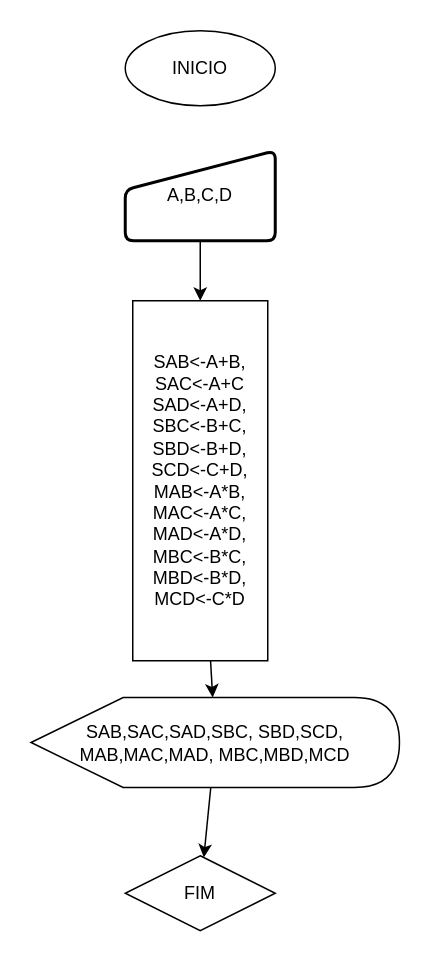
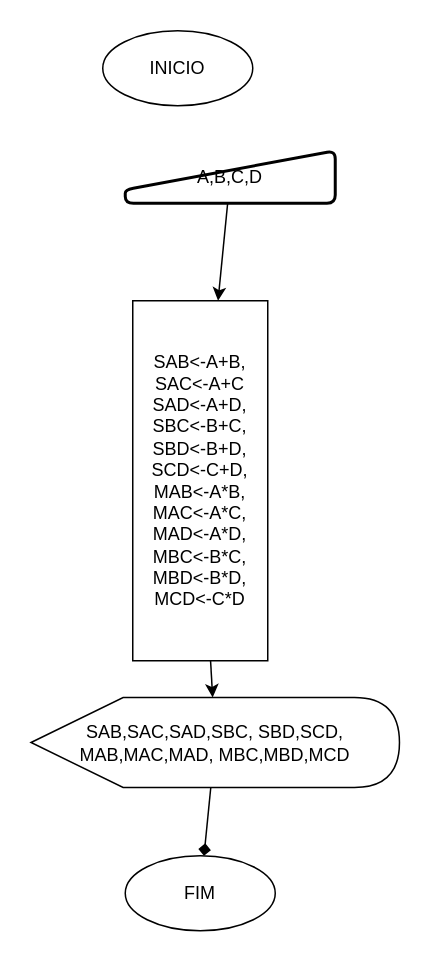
- <mxCell id="2" value="INICIO" style="ellipse;whiteSpace=wrap;html=1;" parent="1" vertex="1"><mxGeometry x="83" y="20" width="100" height="50" as="geometry" /></mxCell>
+ <mxCell id="2" value="INICIO" style="ellipse;whiteSpace=wrap;html=1;" parent="1" vertex="1"><mxGeometry x="68" y="20" width="100" height="50" as="geometry" /></mxCell>
- <mxCell id="9" value="A,B,C,D" style="html=1;strokeWidth=2;shape=manualInput;whiteSpace=wrap;rounded=1;size=26;arcSize=11;" vertex="1" parent="1"><mxGeometry x="83" y="100" width="100" height="60" as="geometry" /></mxCell>
+ <mxCell id="9" value="A,B,C,D" style="html=1;strokeWidth=2;shape=manualInput;whiteSpace=wrap;rounded=1;size=26;arcSize=11;" vertex="1" parent="1"><mxGeometry x="83" y="100" width="140" height="35" as="geometry" /></mxCell>
- <mxCell id="5" value="" style="rounded=0;orthogonalLoop=1;jettySize=auto;html=1;" edge="1" parent="1" source="6" target="7"><mxGeometry relative="1" as="geometry" /></mxCell>
+ <mxCell id="5" value="" style="rounded=0;orthogonalLoop=1;jettySize=auto;html=1;endArrow=diamond;" edge="1" parent="1" source="6" target="7"><mxGeometry relative="1" as="geometry" /></mxCell>
- <mxCell id="7" value="FIM" style="rhombus;whiteSpace=wrap;html=1;" parent="1" vertex="1"><mxGeometry x="83" y="570" width="100" height="50" as="geometry" /></mxCell>
+ <mxCell id="7" value="FIM" style="ellipse;whiteSpace=wrap;html=1;" parent="1" vertex="1"><mxGeometry x="83" y="570" width="100" height="50" as="geometry" /></mxCell>
